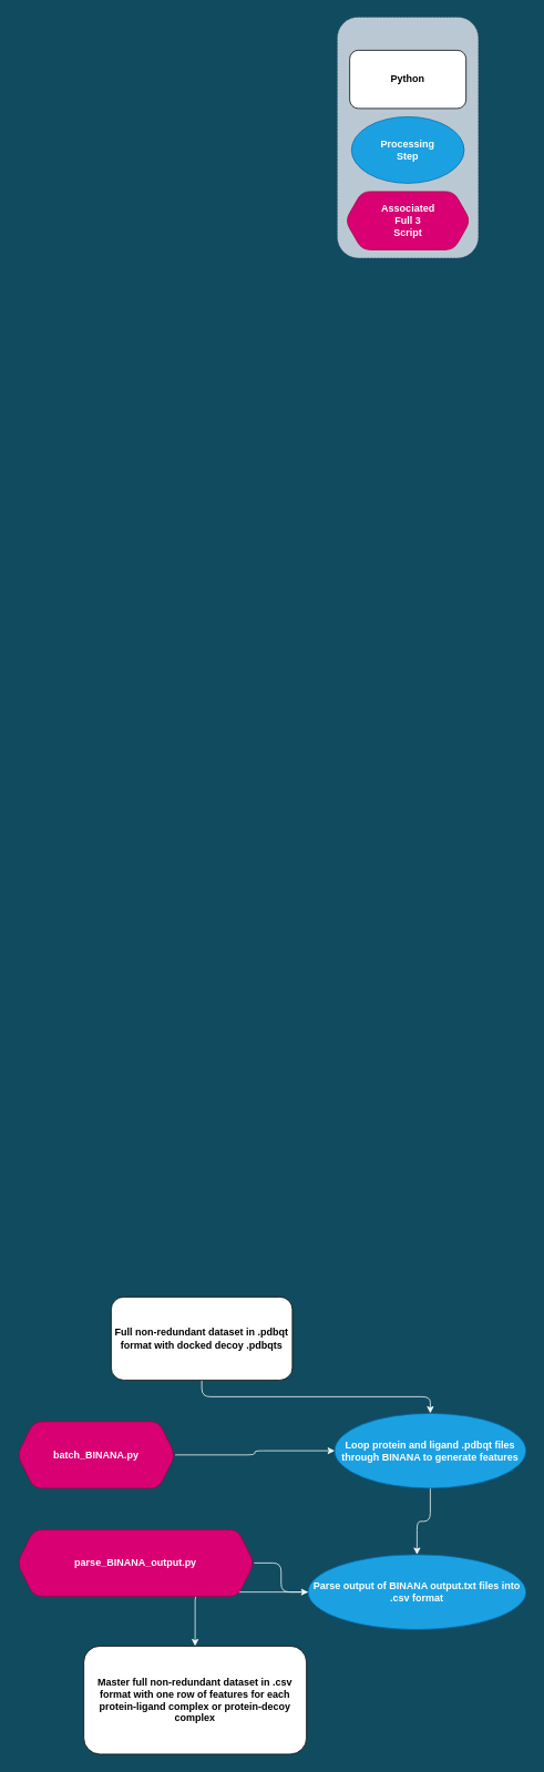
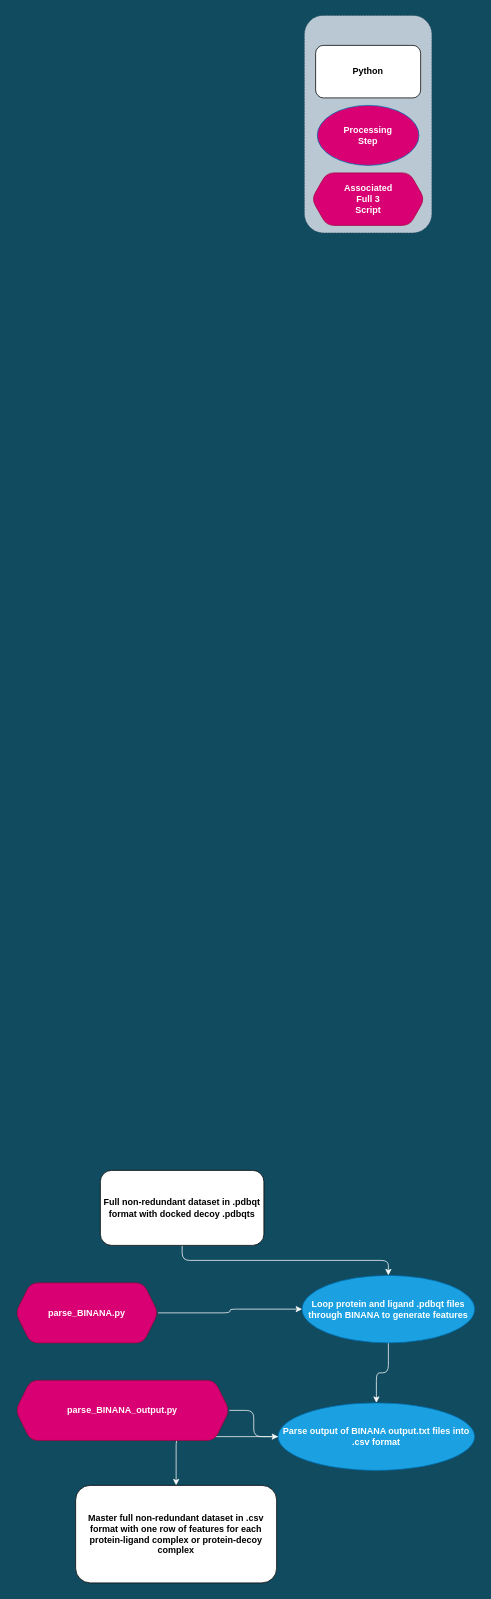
- <mxCell id="15" value="&lt;div&gt;Processing&lt;/div&gt;&lt;div&gt;Step&lt;br&gt;&lt;/div&gt;" style="ellipse;whiteSpace=wrap;html=1;rounded=0;sketch=0;strokeColor=#006EAF;fillColor=#1ba1e2;fontColor=#ffffff;fontStyle=1" parent="1" vertex="1"><mxGeometry x="422.25" y="140" width="135.5" height="80" as="geometry" /></mxCell>
+ <mxCell id="15" value="&lt;div&gt;Processing&lt;/div&gt;&lt;div&gt;Step&lt;br&gt;&lt;/div&gt;" style="ellipse;whiteSpace=wrap;html=1;rounded=0;sketch=0;strokeColor=#006EAF;fillColor=#d80073;fontColor=#ffffff;fontStyle=1;" parent="1" vertex="1"><mxGeometry x="422.25" y="140" width="135.5" height="80" as="geometry" /></mxCell>
- <mxCell id="11" value="batch_BINANA.py" style="shape=hexagon;perimeter=hexagonPerimeter2;whiteSpace=wrap;html=1;fixedSize=1;rounded=1;fontStyle=1;strokeColor=#A50040;fillColor=#d80073;sketch=0;fontColor=#ffffff;" parent="1" vertex="1"><mxGeometry x="20" y="1710" width="190" height="80" as="geometry" /></mxCell>
+ <mxCell id="11" value="parse_BINANA.py" style="shape=hexagon;perimeter=hexagonPerimeter2;whiteSpace=wrap;html=1;fixedSize=1;rounded=1;fontStyle=1;strokeColor=#A50040;fillColor=#d80073;sketch=0;fontColor=#ffffff;" parent="1" vertex="1"><mxGeometry x="20" y="1710" width="190" height="80" as="geometry" /></mxCell>
